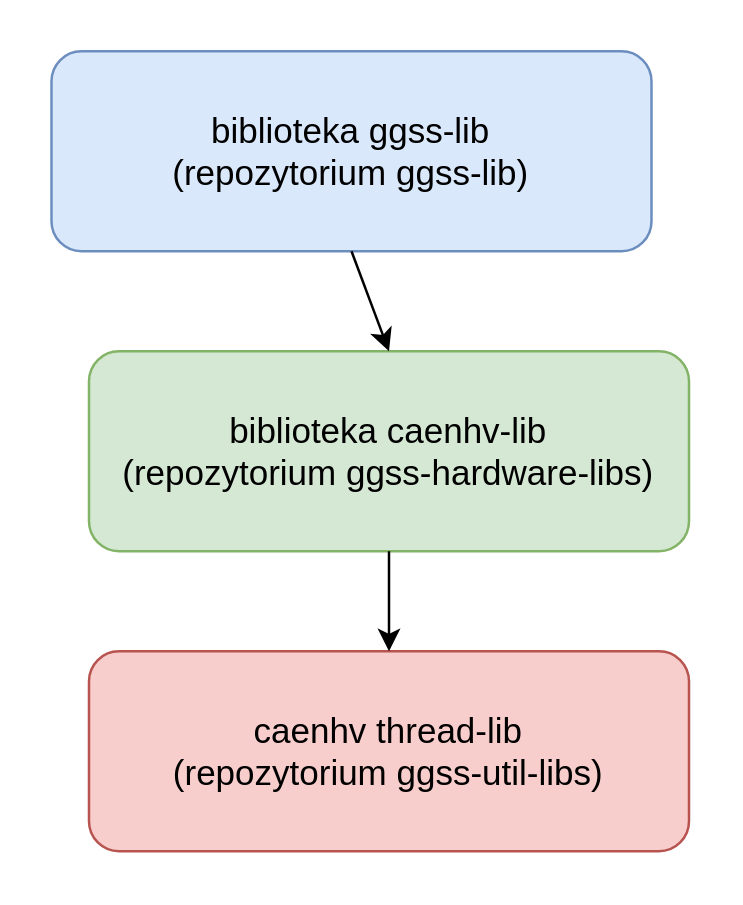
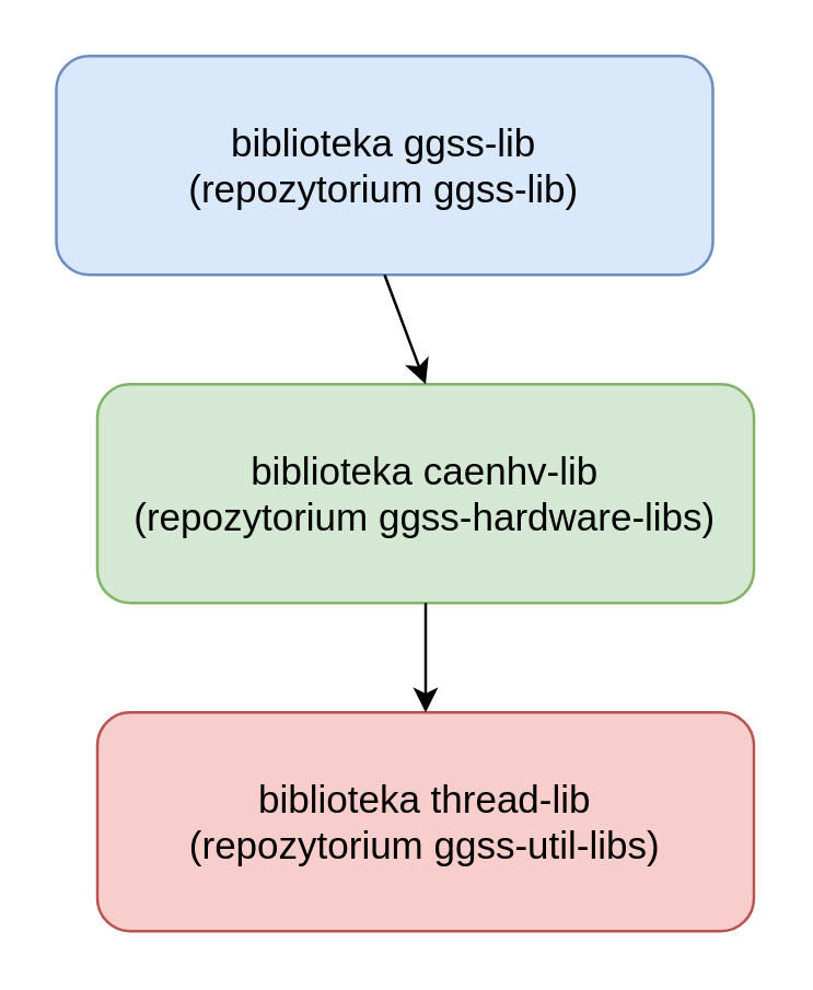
- <mxCell id="4" value="caenhv thread-lib&lt;br style=&quot;font-size: 14px;&quot;&gt;(repozytorium ggss-util-libs)" style="rounded=1;whiteSpace=wrap;html=1;fontSize=14;fillColor=#f8cecc;strokeColor=#b85450;" vertex="1" parent="1"><mxGeometry x="35" y="260" width="240" height="80" as="geometry" /></mxCell>
+ <mxCell id="4" value="biblioteka thread-lib&lt;br style=&quot;font-size: 14px;&quot;&gt;(repozytorium ggss-util-libs)" style="rounded=1;whiteSpace=wrap;html=1;fontSize=14;fillColor=#f8cecc;strokeColor=#b85450;" vertex="1" parent="1"><mxGeometry x="35" y="260" width="240" height="80" as="geometry" /></mxCell>
